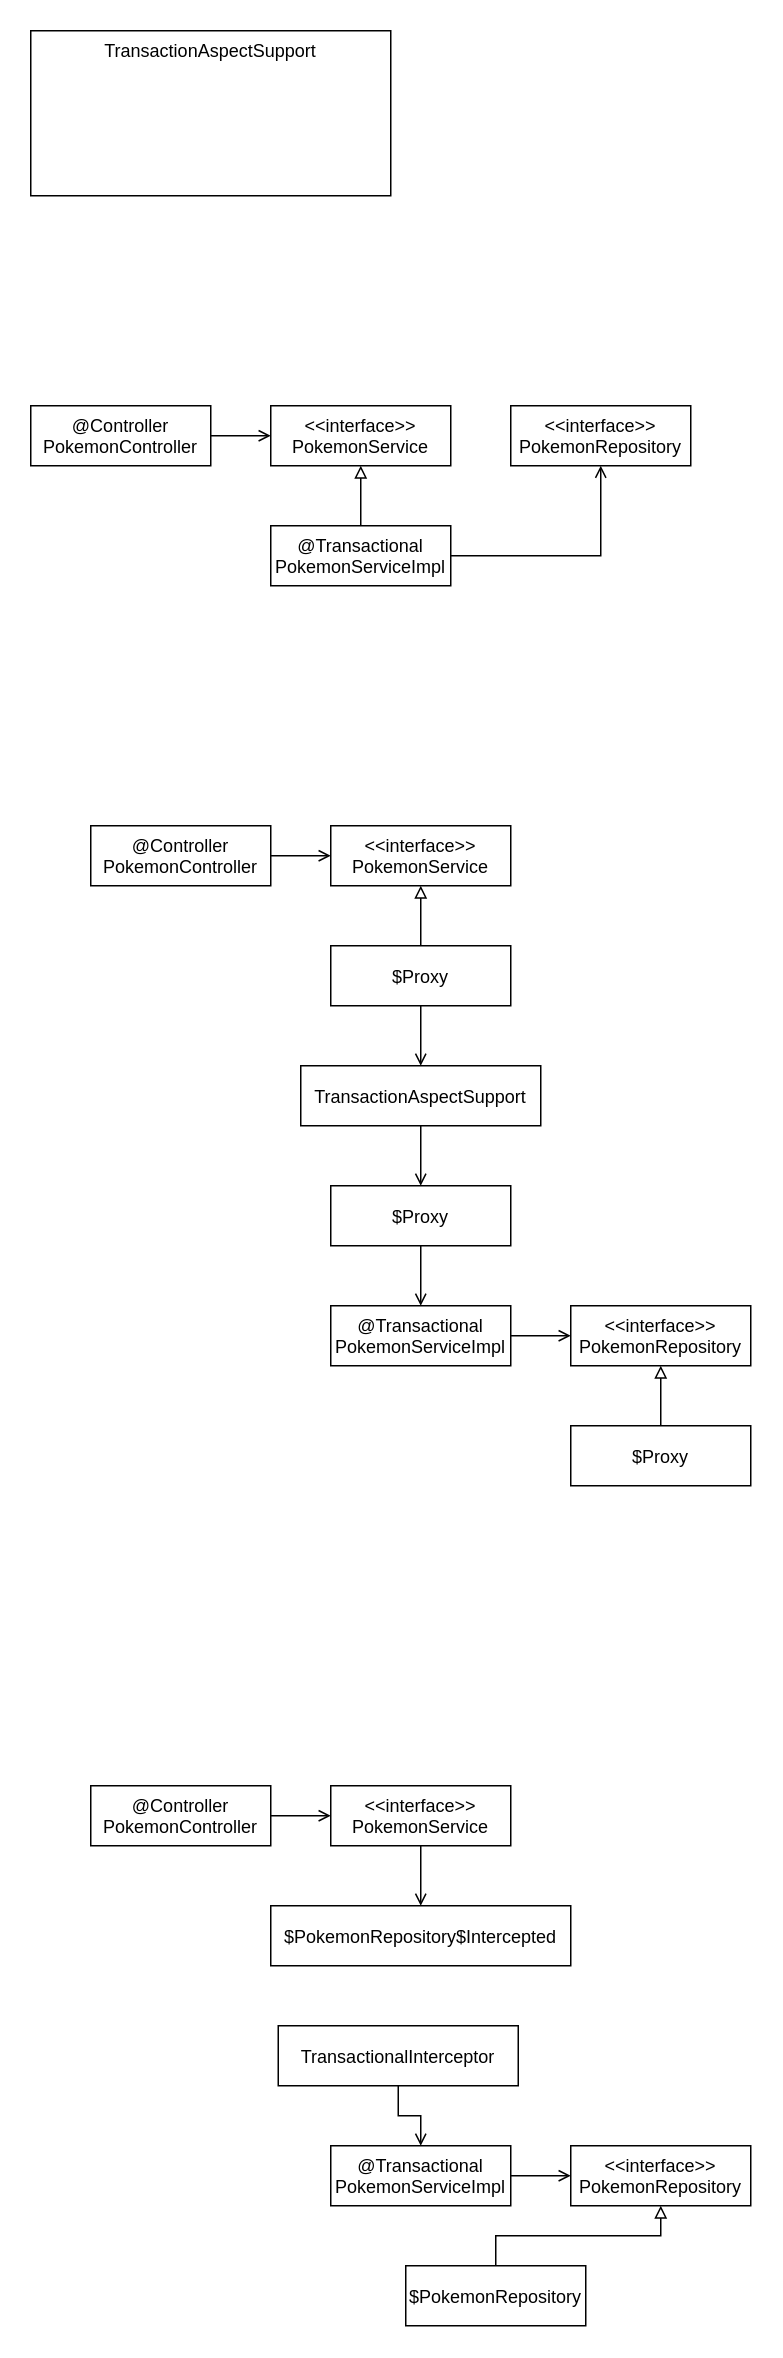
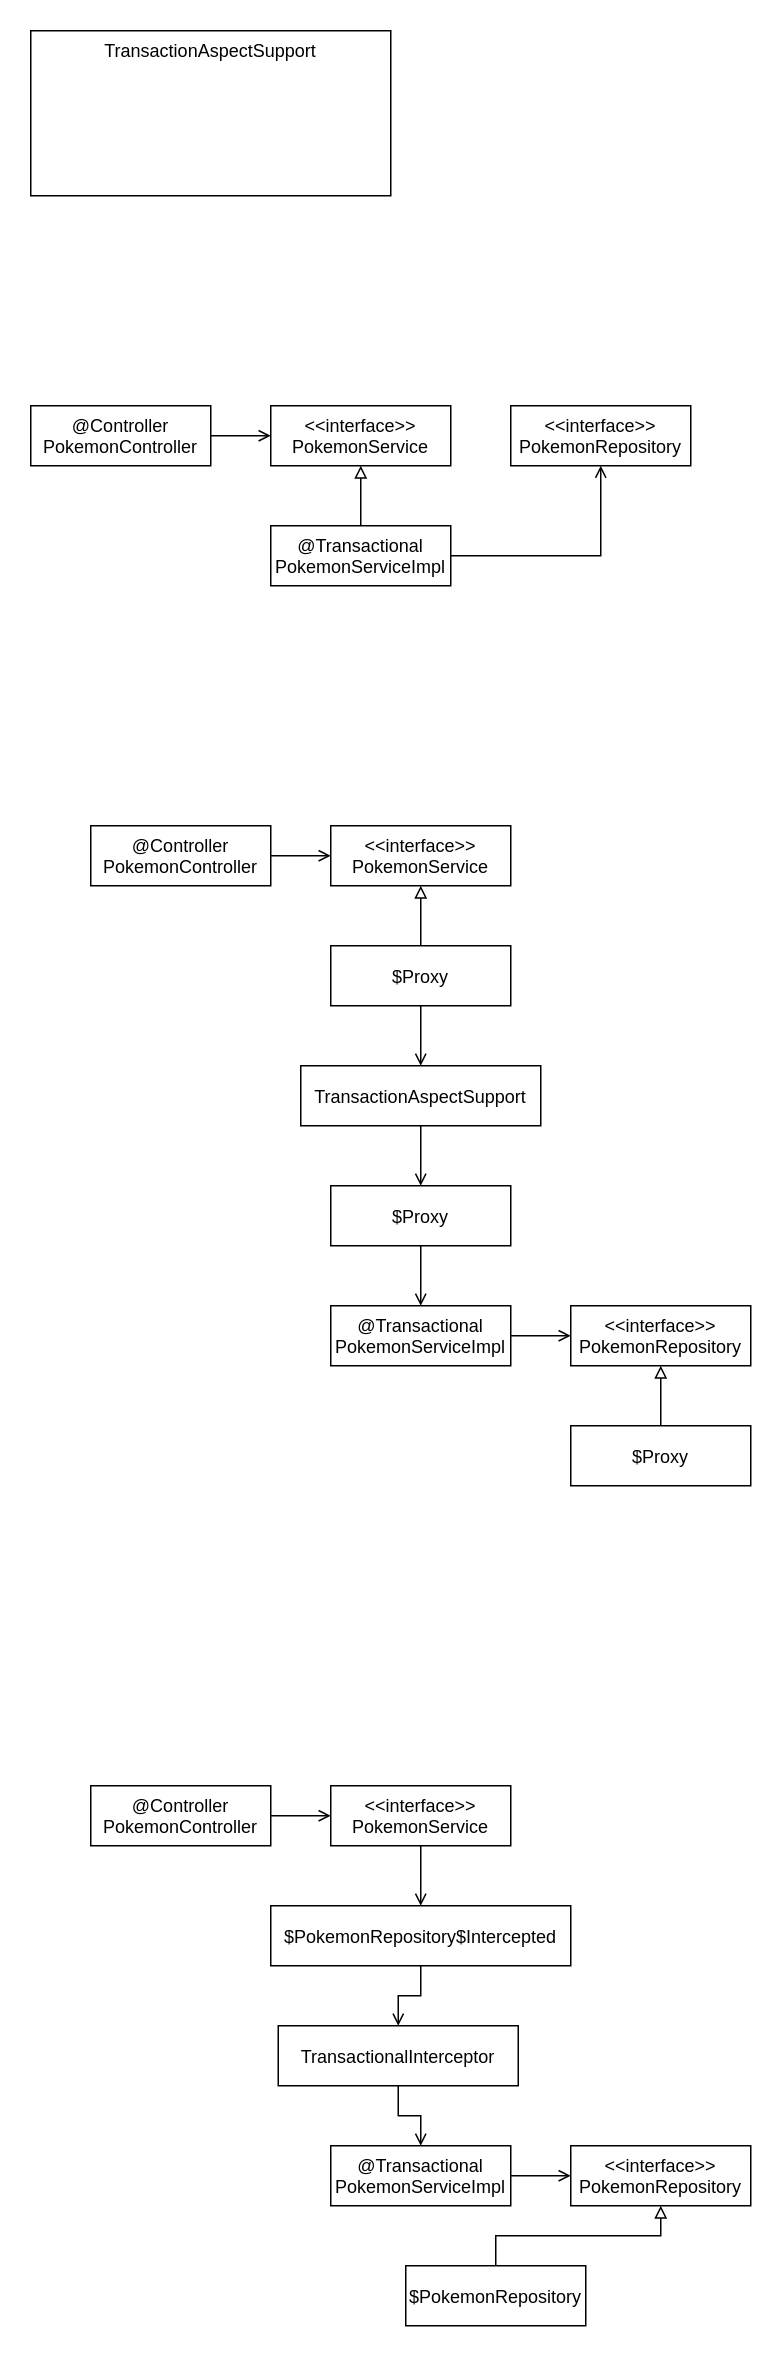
+ <mxCell id="35" value="" style="edgeStyle=orthogonalEdgeStyle;rounded=0;orthogonalLoop=1;jettySize=auto;html=1;endArrow=open;endFill=0;startArrow=none;" parent="1" source="33" target="37" edge="1"><mxGeometry relative="1" as="geometry"><mxPoint x="280" y="1390" as="sourcePoint" /><mxPoint x="280" y="1350" as="targetPoint" /></mxGeometry></mxCell>
